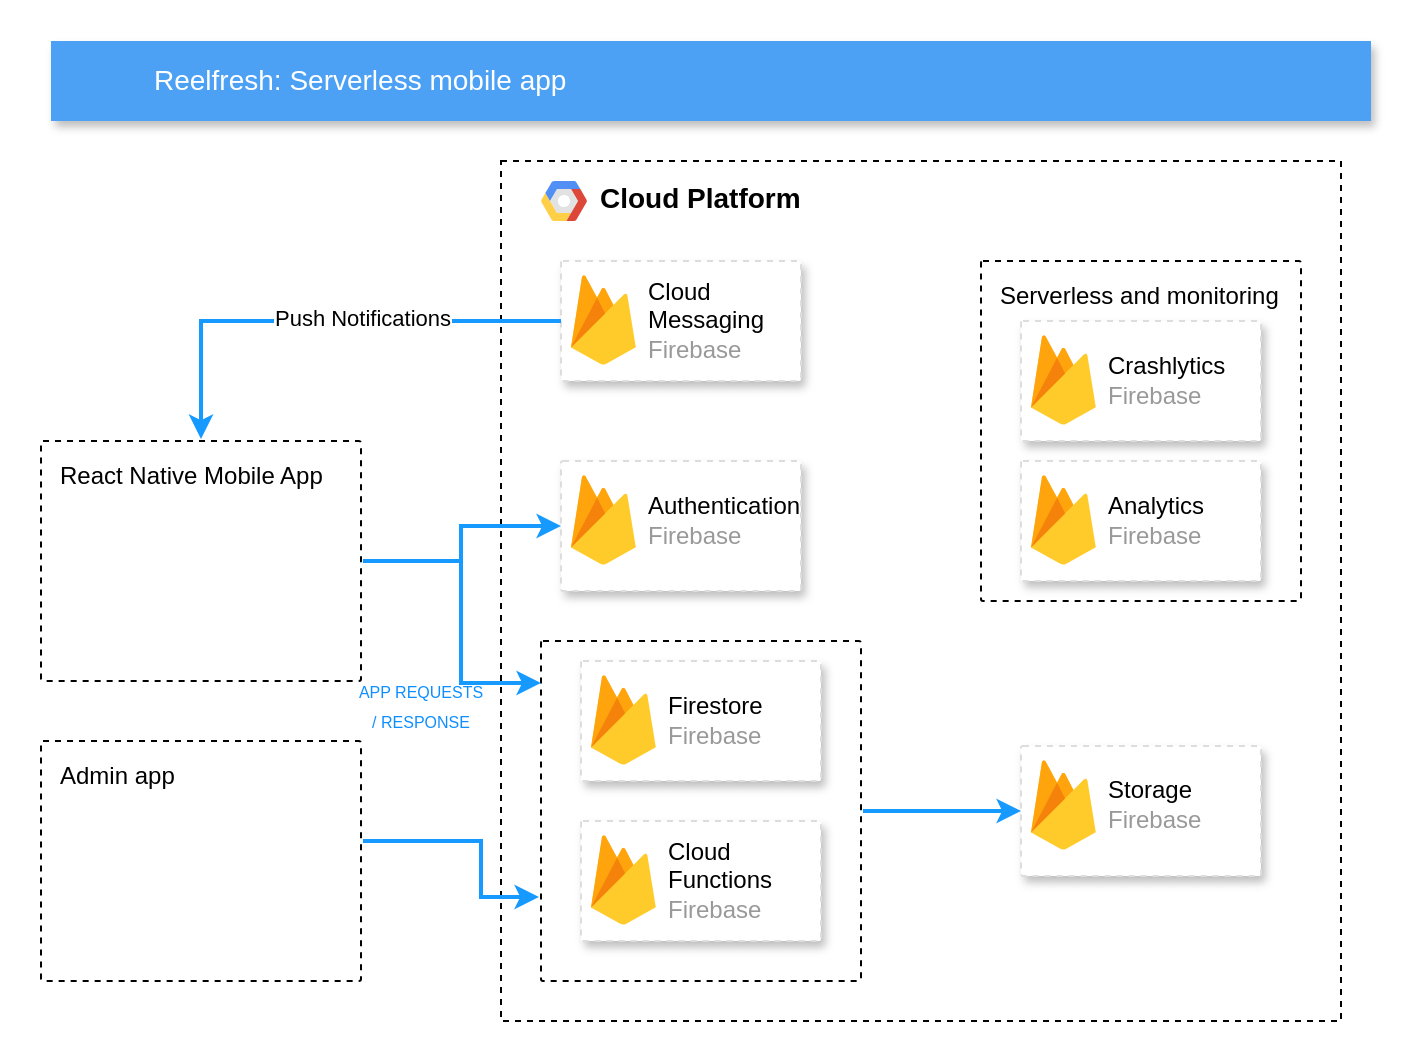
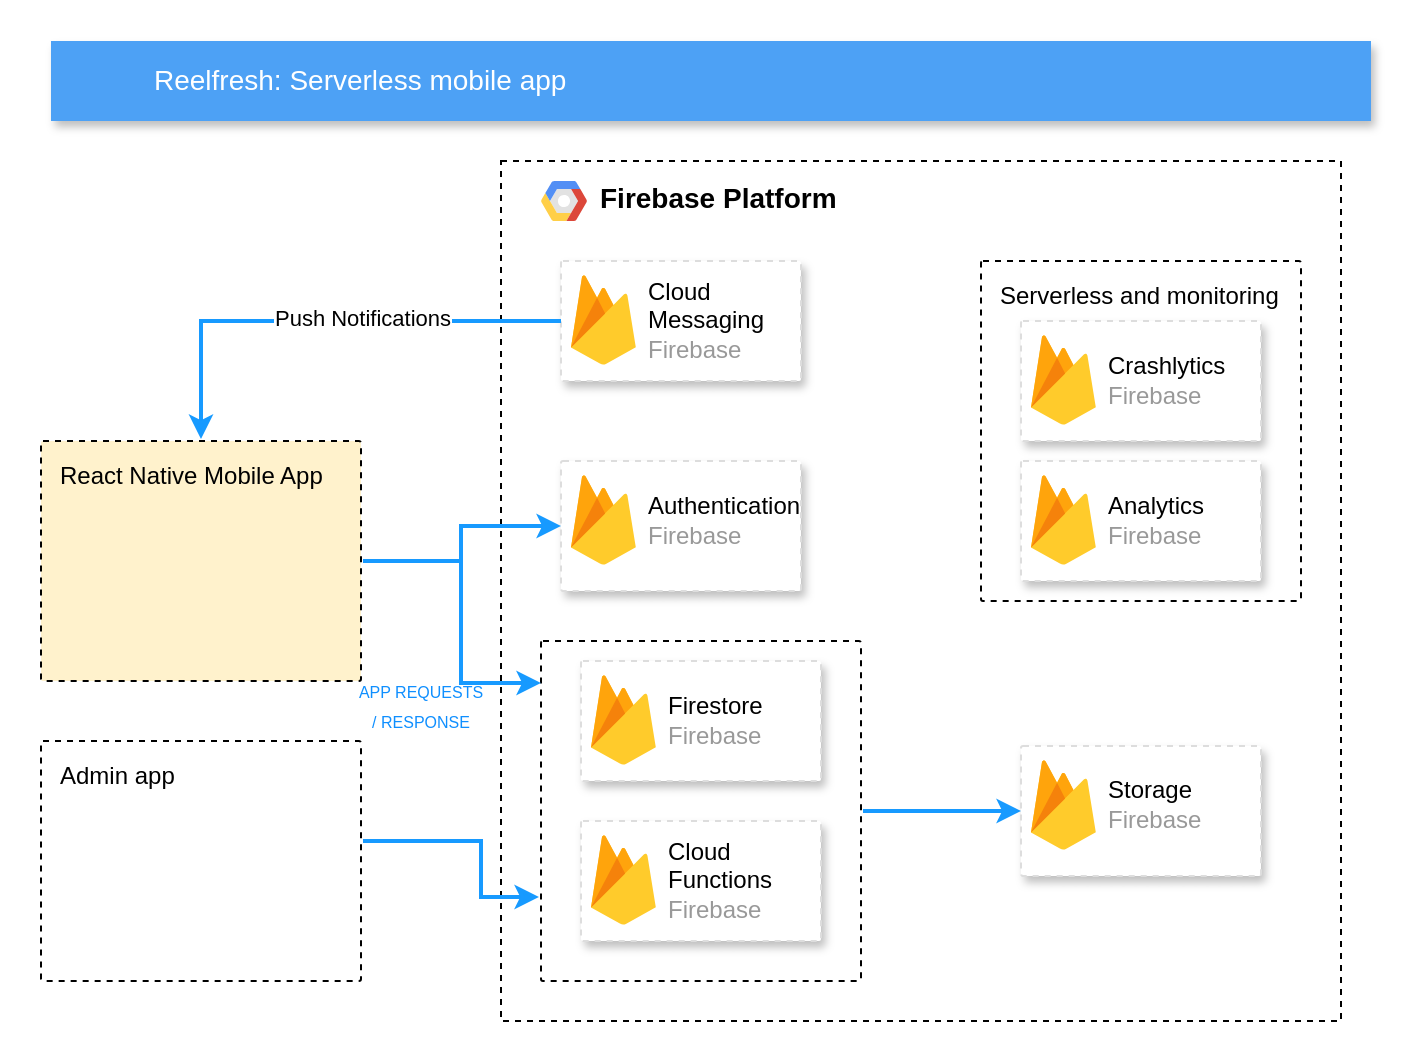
- <mxCell id="2" value="&lt;b&gt;Cloud Platform&lt;/b&gt;" style="shadow=0;fontSize=14;align=left;spacing=10;9E9E9E;verticalAlign=top;spacingTop=-4;fontStyle=0;spacingLeft=40;html=1;dashed=1;" parent="1" vertex="1"><mxGeometry x="250" y="80" width="420" height="430" as="geometry" /></mxCell>
+ <mxCell id="2" value="&lt;b&gt;Firebase Platform&lt;/b&gt;" style="shadow=0;fontSize=14;align=left;spacing=10;9E9E9E;verticalAlign=top;spacingTop=-4;fontStyle=0;spacingLeft=40;html=1;dashed=1;" parent="1" vertex="1"><mxGeometry x="250" y="80" width="420" height="430" as="geometry" /></mxCell>
- <mxCell id="23" value="React Native Mobile App" style="rounded=1;absoluteArcSize=1;arcSize=2;html=1;shadow=0;fontSize=12;align=left;verticalAlign=top;spacing=10;spacingTop=-4;dashed=1;perimeterSpacing=1;" parent="1" vertex="1"><mxGeometry x="20" y="220" width="160" height="120" as="geometry" /></mxCell>
+ <mxCell id="23" value="React Native Mobile App" style="rounded=1;absoluteArcSize=1;arcSize=2;html=1;shadow=0;fontSize=12;align=left;verticalAlign=top;spacing=10;spacingTop=-4;dashed=1;perimeterSpacing=1;fillColor=#fff2cc;" parent="1" vertex="1"><mxGeometry x="20" y="220" width="160" height="120" as="geometry" /></mxCell>
